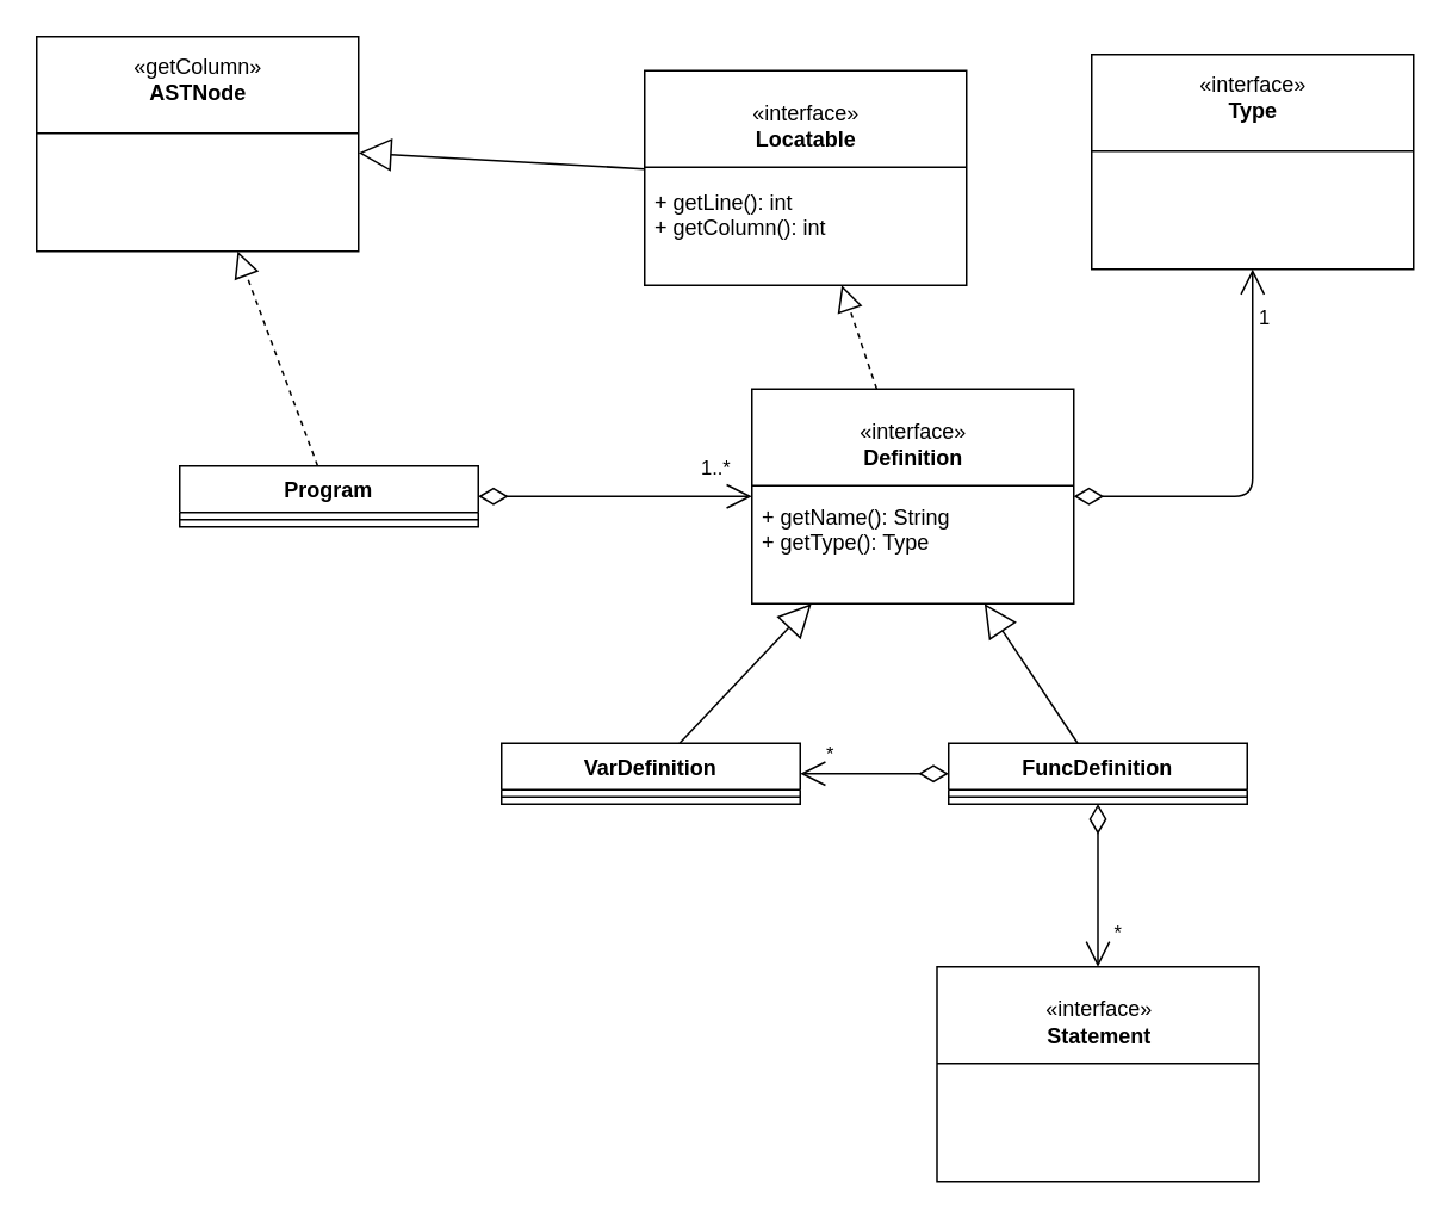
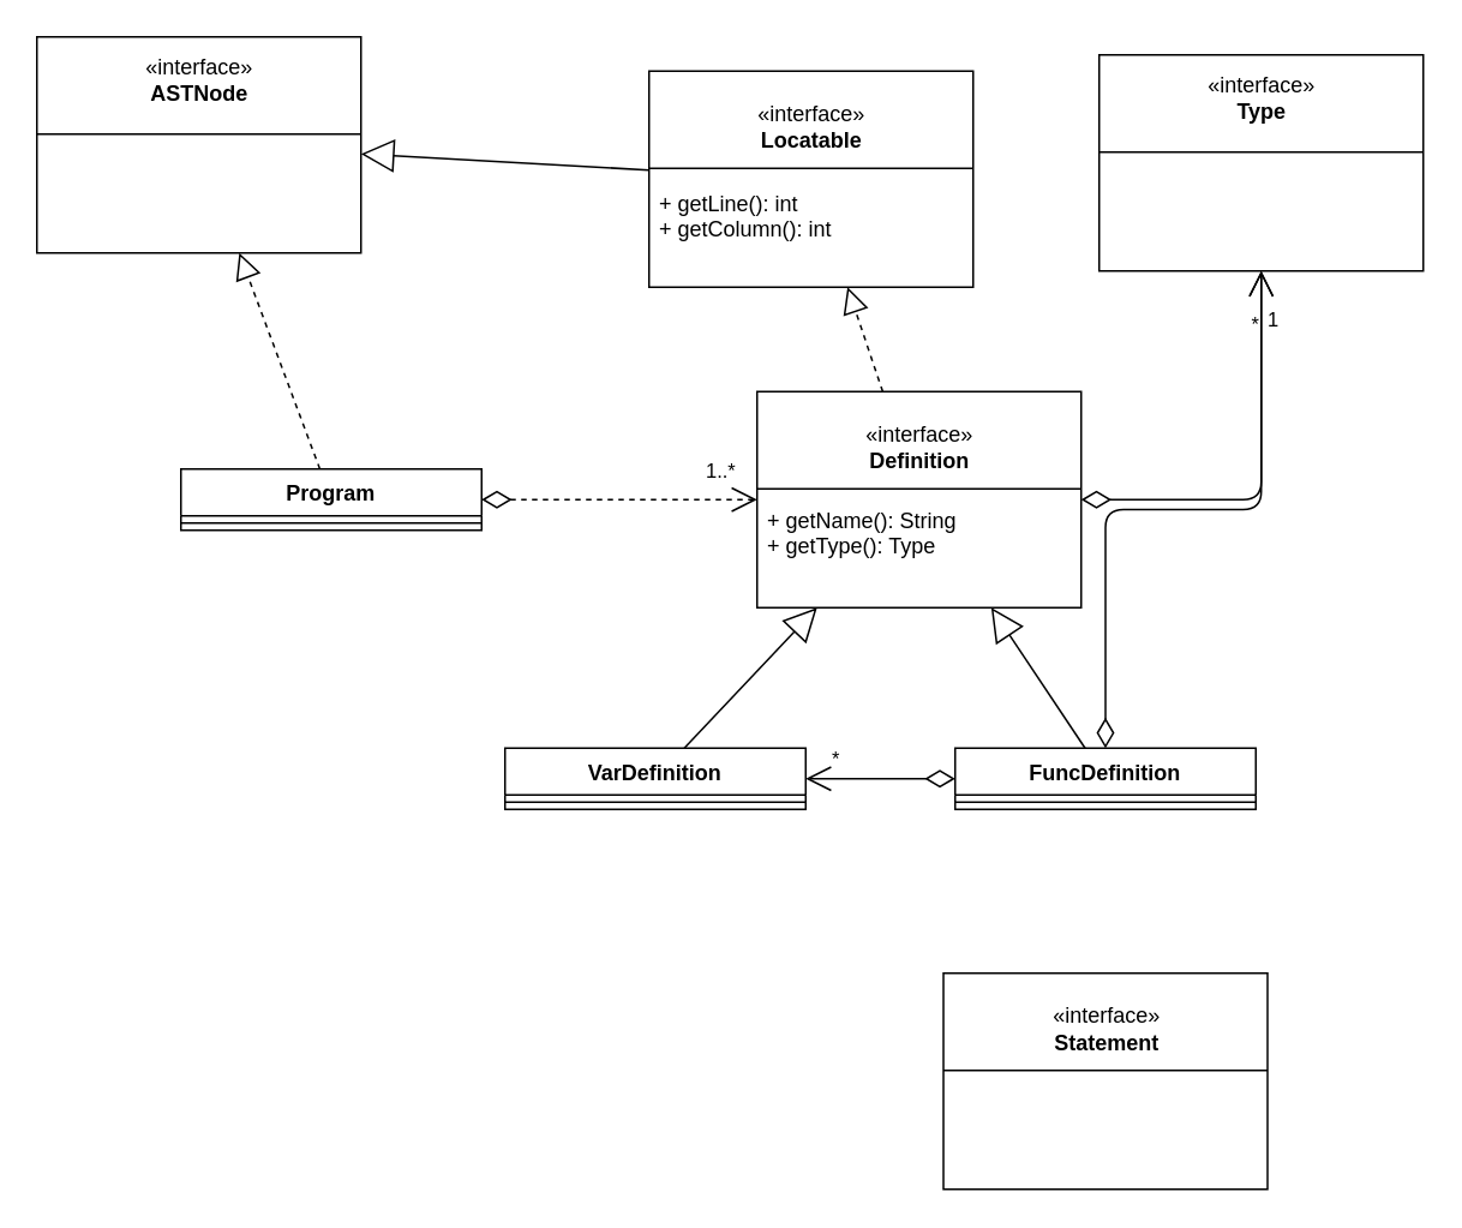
- <mxCell id="18" value="«getColumn»&lt;br&gt;&lt;b&gt;ASTNode&lt;br&gt;&lt;br&gt;&lt;br&gt;&lt;br&gt;&lt;br&gt;&lt;br&gt;&lt;/b&gt;" style="html=1;" parent="16" vertex="1"><mxGeometry width="180" height="120" as="geometry" /></mxCell>
+ <mxCell id="18" value="«interface»&lt;br&gt;&lt;b&gt;ASTNode&lt;br&gt;&lt;br&gt;&lt;br&gt;&lt;br&gt;&lt;br&gt;&lt;br&gt;&lt;/b&gt;" style="html=1;" parent="16" vertex="1"><mxGeometry width="180" height="120" as="geometry" /></mxCell>
- <mxCell id="4" value="1..*" style="endArrow=open;html=1;endSize=12;startArrow=diamondThin;startSize=14;startFill=0;edgeStyle=orthogonalEdgeStyle;align=left;verticalAlign=bottom;" parent="1" source="2" target="7" edge="1"><mxGeometry x="0.608" y="7" relative="1" as="geometry"><mxPoint x="340" y="310" as="sourcePoint" /><mxPoint x="540" y="277" as="targetPoint" /><mxPoint as="offset" /></mxGeometry></mxCell>
+ <mxCell id="4" value="1..*" style="endArrow=open;html=1;endSize=12;startArrow=diamondThin;startSize=14;startFill=0;edgeStyle=orthogonalEdgeStyle;align=left;verticalAlign=bottom;dashed=1;" parent="1" source="2" target="7" edge="1"><mxGeometry x="0.608" y="7" relative="1" as="geometry"><mxPoint x="340" y="310" as="sourcePoint" /><mxPoint x="540" y="277" as="targetPoint" /><mxPoint as="offset" /></mxGeometry></mxCell>
- <mxCell id="37" value="*" style="endArrow=open;html=1;endSize=12;startArrow=diamondThin;startSize=14;startFill=0;edgeStyle=orthogonalEdgeStyle;align=left;verticalAlign=bottom;" parent="1" source="12" target="35" edge="1"><mxGeometry x="0.78" y="7" relative="1" as="geometry"><mxPoint x="540" y="442" as="sourcePoint" /><mxPoint x="457" y="442" as="targetPoint" /><mxPoint as="offset" /></mxGeometry></mxCell>
+ <mxCell id="37" value="*" style="endArrow=open;html=1;endSize=12;startArrow=diamondThin;startSize=14;startFill=0;edgeStyle=orthogonalEdgeStyle;align=left;verticalAlign=bottom;" parent="1" source="12" target="30" edge="1"><mxGeometry x="0.78" y="7" relative="1" as="geometry"><mxPoint x="540" y="442" as="sourcePoint" /><mxPoint x="457" y="442" as="targetPoint" /><mxPoint as="offset" /></mxGeometry></mxCell>
